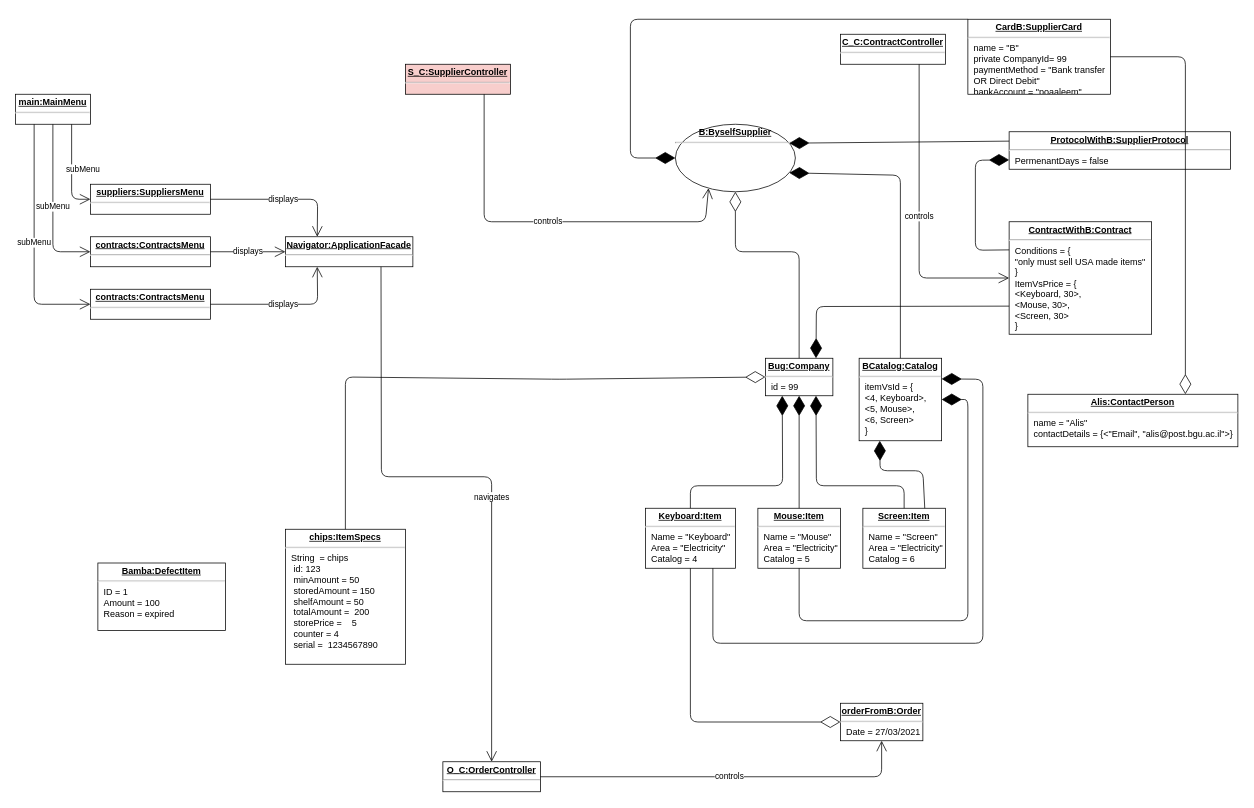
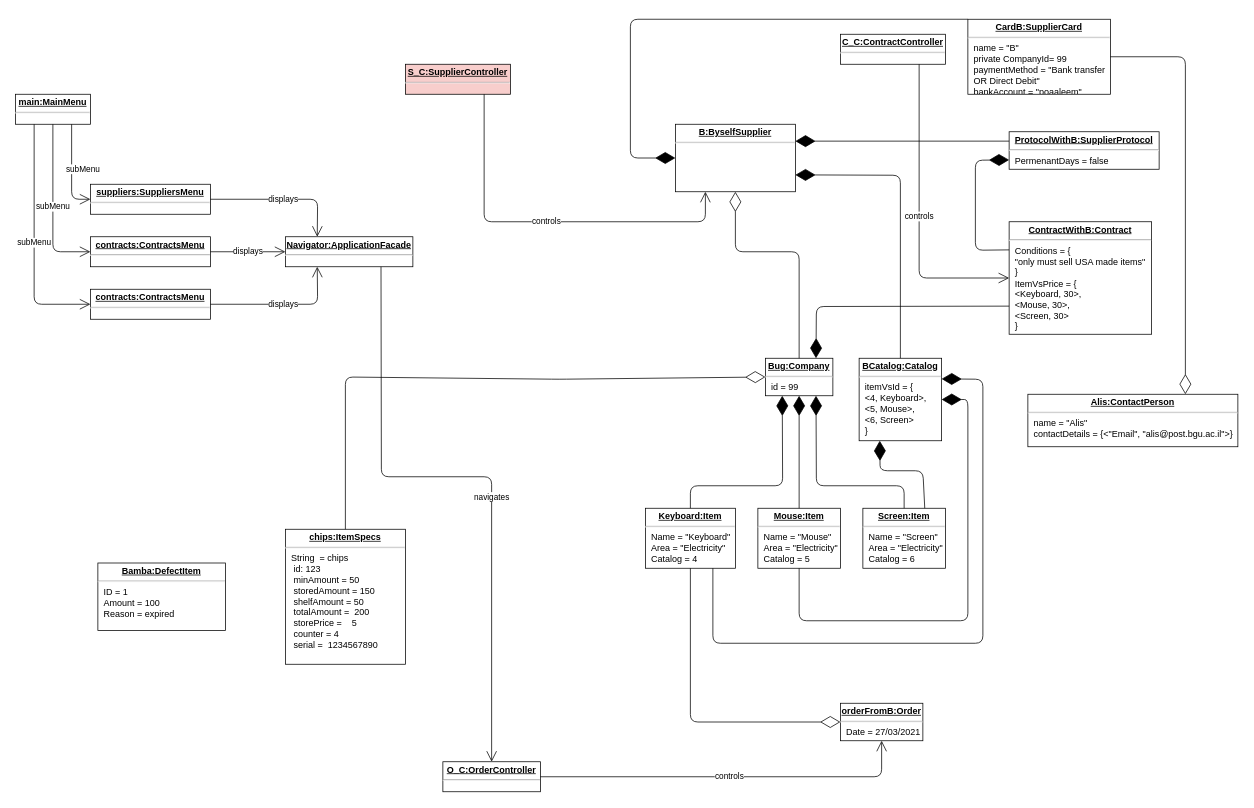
- <mxCell id="6" value="&lt;p style=&quot;margin: 0px ; margin-top: 4px ; text-align: center ; text-decoration: underline&quot;&gt;&lt;b&gt;ProtocolWithB:SupplierProtocol&lt;/b&gt;&lt;/p&gt;&lt;hr&gt;&lt;p style=&quot;margin: 0px ; margin-left: 8px&quot;&gt;PermenantDays = false&lt;br&gt;&lt;/p&gt;" style="verticalAlign=top;align=left;overflow=fill;fontSize=12;fontFamily=Helvetica;html=1;" vertex="1" parent="1"><mxGeometry x="1345" y="170" width="295" height="50" as="geometry" /></mxCell>
+ <mxCell id="6" value="&lt;p style=&quot;margin: 0px ; margin-top: 4px ; text-align: center ; text-decoration: underline&quot;&gt;&lt;b&gt;ProtocolWithB:SupplierProtocol&lt;/b&gt;&lt;/p&gt;&lt;hr&gt;&lt;p style=&quot;margin: 0px ; margin-left: 8px&quot;&gt;PermenantDays = false&lt;br&gt;&lt;/p&gt;" style="verticalAlign=top;align=left;overflow=fill;fontSize=12;fontFamily=Helvetica;html=1;" vertex="1" parent="1"><mxGeometry x="1345" y="170" width="200" height="50" as="geometry" /></mxCell>
- <mxCell id="3" value="&lt;p style=&quot;margin: 0px ; margin-top: 4px ; text-align: center ; text-decoration: underline&quot;&gt;&lt;b&gt;B:ByselfSupplier&lt;/b&gt;&lt;/p&gt;&lt;hr&gt;&lt;p style=&quot;margin: 0px ; margin-left: 8px&quot;&gt;&lt;br&gt;&lt;/p&gt;" style="ellipse;verticalAlign=top;align=left;overflow=fill;fontSize=12;fontFamily=Helvetica;html=1;" vertex="1" parent="1"><mxGeometry x="900" y="160" width="160" height="90" as="geometry" /></mxCell>
+ <mxCell id="3" value="&lt;p style=&quot;margin: 0px ; margin-top: 4px ; text-align: center ; text-decoration: underline&quot;&gt;&lt;b&gt;B:ByselfSupplier&lt;/b&gt;&lt;/p&gt;&lt;hr&gt;&lt;p style=&quot;margin: 0px ; margin-left: 8px&quot;&gt;&lt;br&gt;&lt;/p&gt;" style="verticalAlign=top;align=left;overflow=fill;fontSize=12;fontFamily=Helvetica;html=1;" vertex="1" parent="1"><mxGeometry x="900" y="160" width="160" height="90" as="geometry" /></mxCell>
